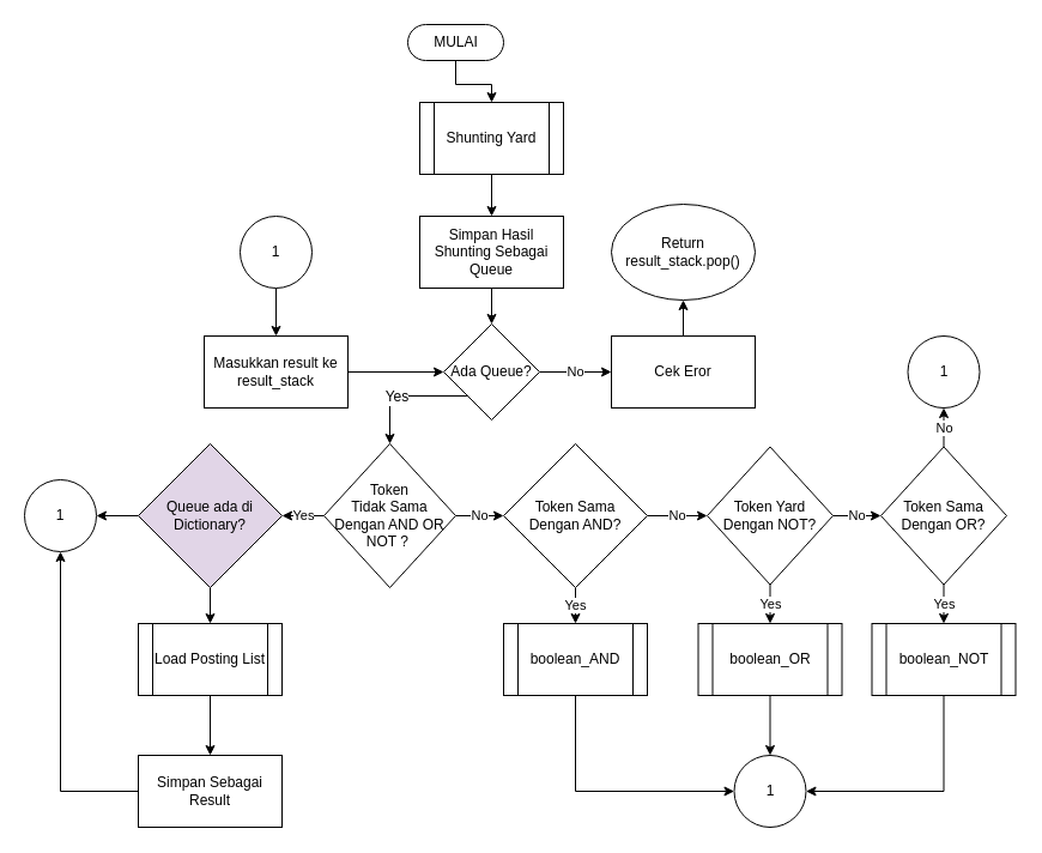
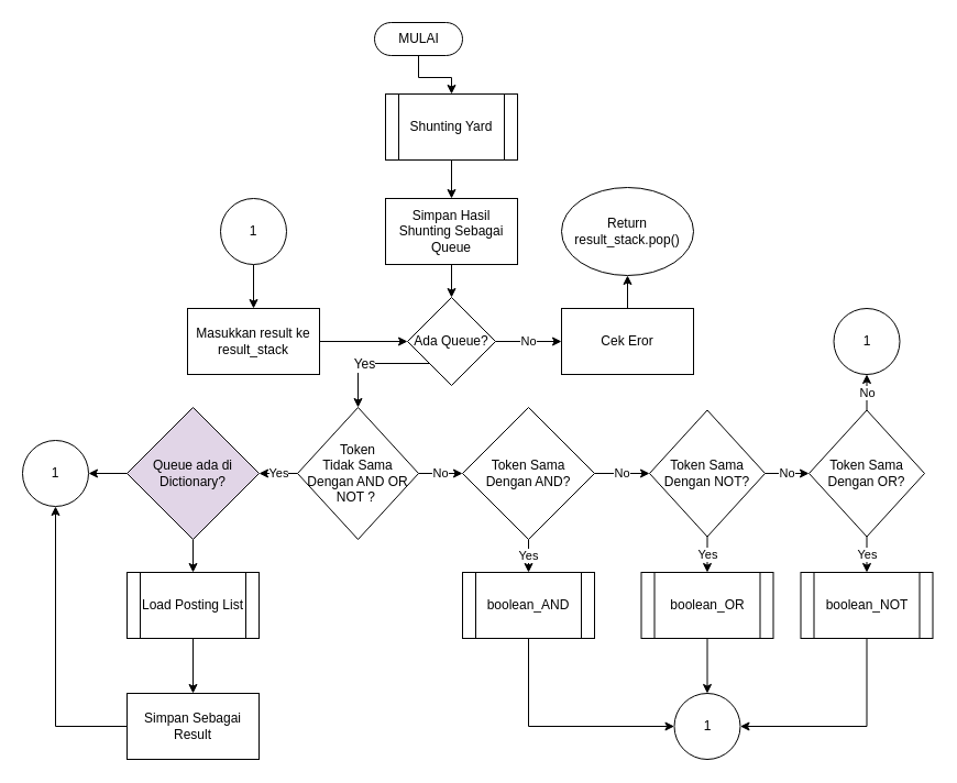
- <mxCell id="26" value="Token Yard Dengan NOT?" style="rhombus;whiteSpace=wrap;html=1;" vertex="1" parent="1"><mxGeometry x="590" y="372.5" width="105" height="115" as="geometry" /></mxCell>
+ <mxCell id="26" value="Token Sama Dengan NOT?" style="rhombus;whiteSpace=wrap;html=1;" vertex="1" parent="1"><mxGeometry x="590" y="372.5" width="105" height="115" as="geometry" /></mxCell>
